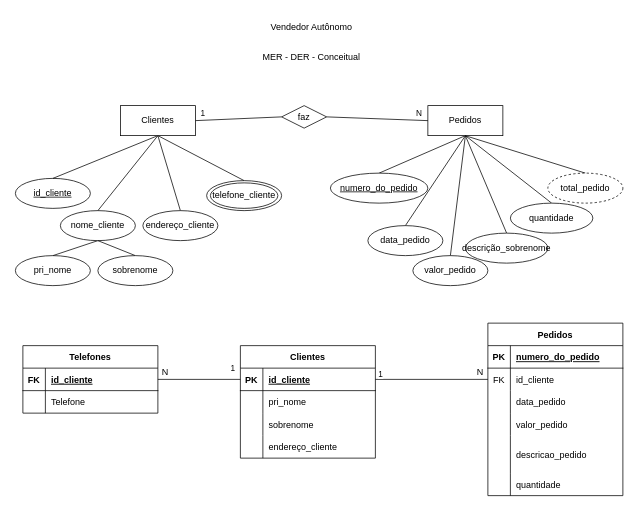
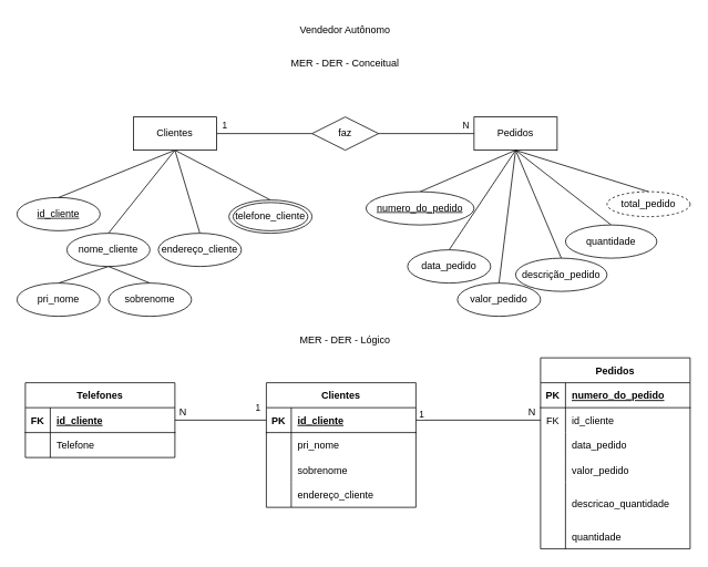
- <mxCell id="25" value="faz" style="shape=rhombus;perimeter=rhombusPerimeter;whiteSpace=wrap;html=1;align=center;" vertex="1" parent="1"><mxGeometry x="375" y="140" width="60" height="30" as="geometry" /></mxCell>
+ <mxCell id="25" value="faz" style="shape=rhombus;perimeter=rhombusPerimeter;whiteSpace=wrap;html=1;align=center;" vertex="1" parent="1"><mxGeometry x="375" y="140" width="80" height="40" as="geometry" /></mxCell>
- <mxCell id="28" value="total_pedido" style="ellipse;whiteSpace=wrap;html=1;align=center;dashed=1;" vertex="1" parent="1"><mxGeometry x="730" y="230" width="100" height="40" as="geometry" /></mxCell>
+ <mxCell id="28" value="total_pedido" style="ellipse;whiteSpace=wrap;html=1;align=center;dashed=1;" vertex="1" parent="1"><mxGeometry x="730" y="230" width="100" height="30" as="geometry" /></mxCell>
- <mxCell id="18" value="descrição_sobrenome" style="ellipse;whiteSpace=wrap;html=1;align=center;" vertex="1" parent="1"><mxGeometry x="620" y="310" width="110" height="40" as="geometry" /></mxCell>
+ <mxCell id="18" value="descrição_pedido" style="ellipse;whiteSpace=wrap;html=1;align=center;" vertex="1" parent="1"><mxGeometry x="620" y="310" width="110" height="40" as="geometry" /></mxCell>
+ <mxCell id="31" value="MER - DER - Lógico" style="text;html=1;strokeColor=none;fillColor=none;align=center;verticalAlign=middle;whiteSpace=wrap;rounded=0;" vertex="1" parent="1"><mxGeometry x="330" y="394" width="170" height="30" as="geometry" /></mxCell>
- <mxCell id="67" value="descricao_pedido" style="shape=partialRectangle;connectable=0;fillColor=none;top=0;left=0;bottom=0;right=0;align=left;spacingLeft=6;overflow=hidden;" vertex="1" parent="65"><mxGeometry x="30" width="150" height="50" as="geometry"><mxRectangle width="150" height="50" as="alternateBounds" /></mxGeometry></mxCell>
+ <mxCell id="67" value="descricao_quantidade" style="shape=partialRectangle;connectable=0;fillColor=none;top=0;left=0;bottom=0;right=0;align=left;spacingLeft=6;overflow=hidden;" vertex="1" parent="65"><mxGeometry x="30" width="150" height="50" as="geometry"><mxRectangle width="150" height="50" as="alternateBounds" /></mxGeometry></mxCell>
